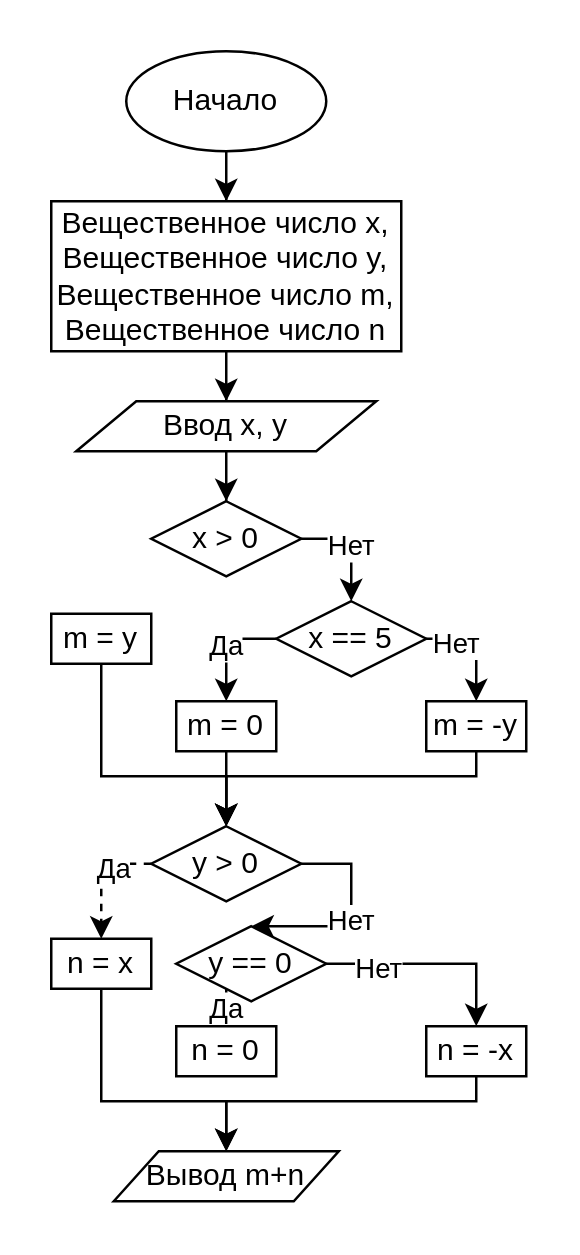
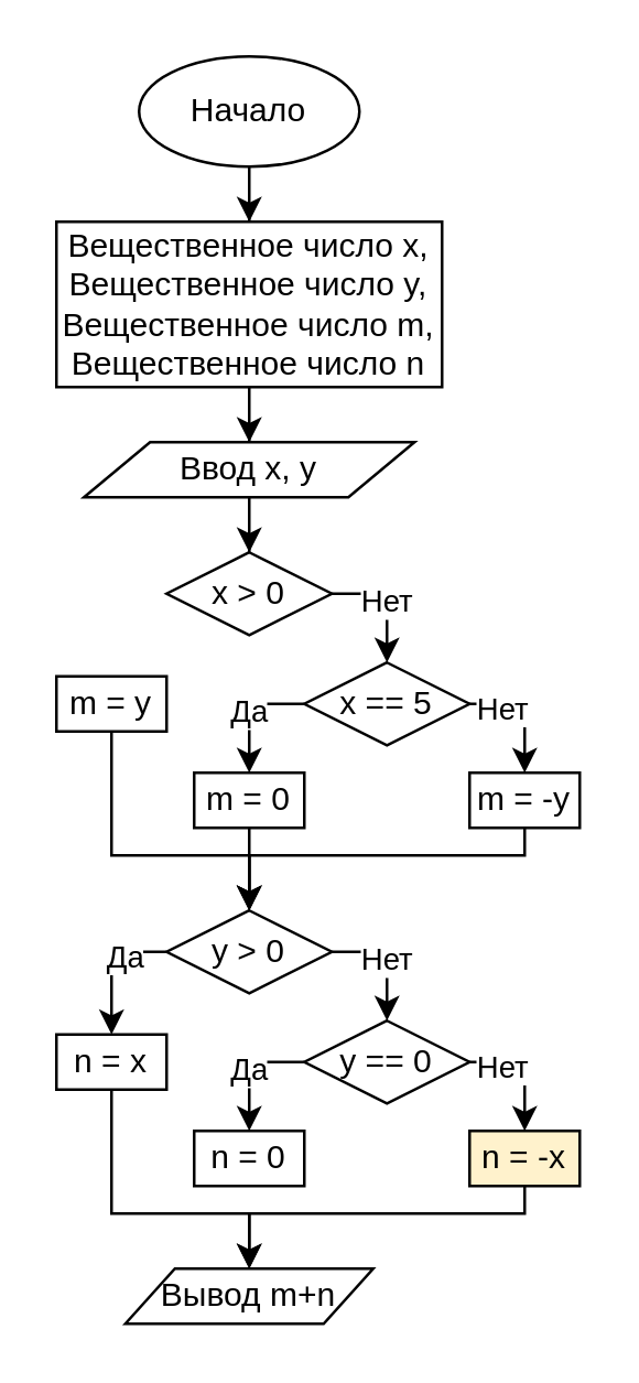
- <mxCell id="23" style="edgeStyle=orthogonalEdgeStyle;rounded=0;orthogonalLoop=1;jettySize=auto;html=1;entryX=0.5;entryY=0;entryDx=0;entryDy=0;dashed=1;" edge="1" parent="1" source="25" target="27"><mxGeometry relative="1" as="geometry"><Array as="points"><mxPoint x="40" y="345" /></Array></mxGeometry></mxCell>
+ <mxCell id="23" style="edgeStyle=orthogonalEdgeStyle;rounded=0;orthogonalLoop=1;jettySize=auto;html=1;entryX=0.5;entryY=0;entryDx=0;entryDy=0;" edge="1" parent="1" source="25" target="27"><mxGeometry relative="1" as="geometry"><Array as="points"><mxPoint x="40" y="345" /></Array></mxGeometry></mxCell>
- <mxCell id="21" value="y == 0" style="rhombus;whiteSpace=wrap;html=1;" vertex="1" parent="1"><mxGeometry x="70" y="370" width="60" height="30" as="geometry" /></mxCell>
+ <mxCell id="21" value="y == 0" style="rhombus;whiteSpace=wrap;html=1;" vertex="1" parent="1"><mxGeometry x="110" y="370" width="60" height="30" as="geometry" /></mxCell>
- <mxCell id="30" value="n = -x" style="rounded=0;whiteSpace=wrap;html=1;" vertex="1" parent="1"><mxGeometry x="170" y="410" width="40" height="20" as="geometry" /></mxCell>
+ <mxCell id="30" value="n = -x" style="rounded=0;whiteSpace=wrap;html=1;fillColor=#fff2cc;" vertex="1" parent="1"><mxGeometry x="170" y="410" width="40" height="20" as="geometry" /></mxCell>
